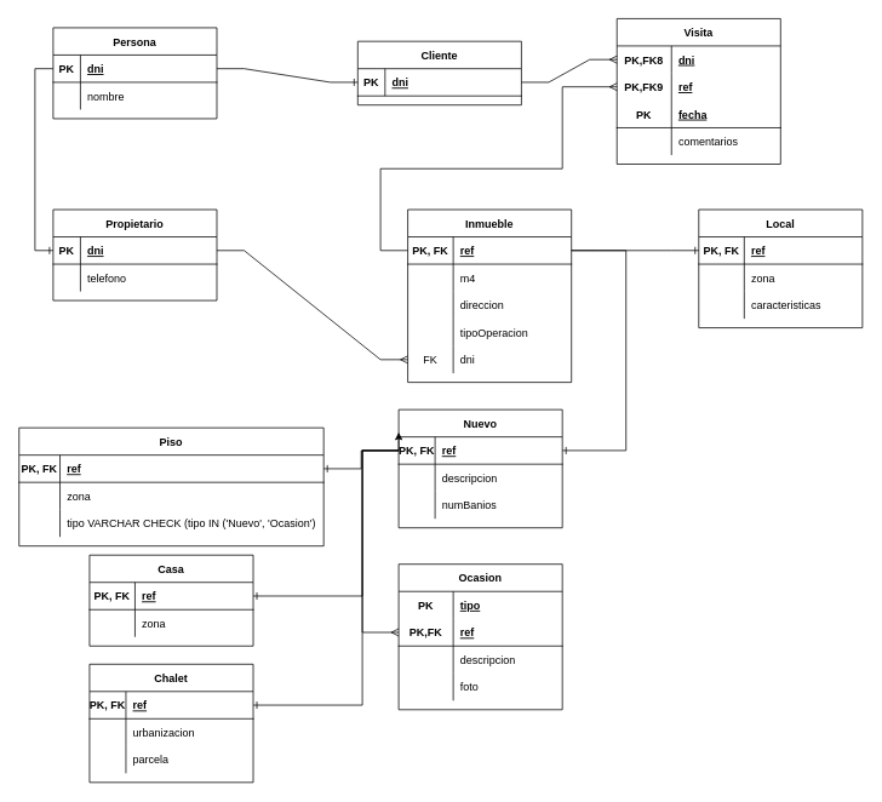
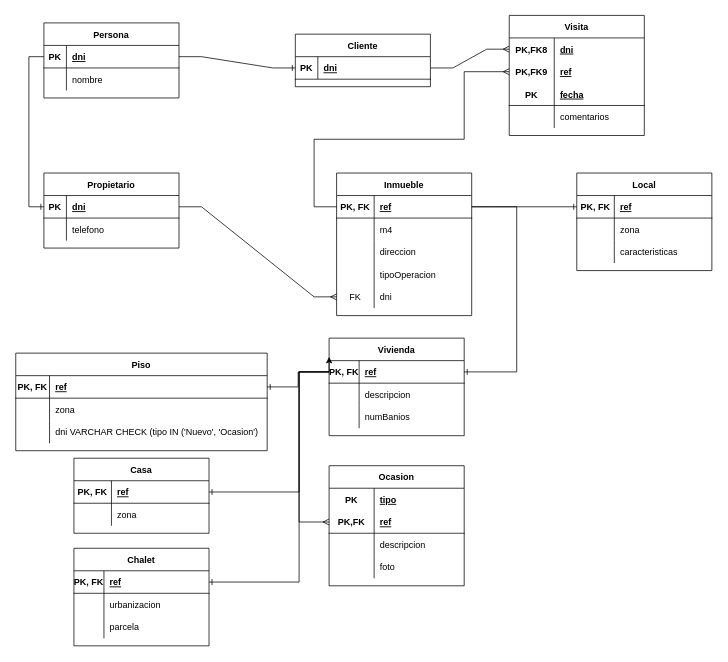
- <mxCell id="33" value="Nuevo" style="shape=table;startSize=30;container=1;collapsible=1;childLayout=tableLayout;fixedRows=1;rowLines=0;fontStyle=1;align=center;resizeLast=1;" vertex="1" parent="1"><mxGeometry x="438" y="450" width="180" height="130" as="geometry" /></mxCell>
+ <mxCell id="33" value="Vivienda" style="shape=table;startSize=30;container=1;collapsible=1;childLayout=tableLayout;fixedRows=1;rowLines=0;fontStyle=1;align=center;resizeLast=1;" vertex="1" parent="1"><mxGeometry x="438" y="450" width="180" height="130" as="geometry" /></mxCell>
- <mxCell id="100" value="tipo VARCHAR CHECK (tipo IN ('Nuevo', 'Ocasion')" style="shape=partialRectangle;connectable=0;fillColor=none;top=0;left=0;bottom=0;right=0;align=left;spacingLeft=6;overflow=hidden;" vertex="1" parent="98"><mxGeometry x="45" width="290" height="30" as="geometry"><mxRectangle width="290" height="30" as="alternateBounds" /></mxGeometry></mxCell>
+ <mxCell id="100" value="dni VARCHAR CHECK (tipo IN ('Nuevo', 'Ocasion')" style="shape=partialRectangle;connectable=0;fillColor=none;top=0;left=0;bottom=0;right=0;align=left;spacingLeft=6;overflow=hidden;" vertex="1" parent="98"><mxGeometry x="45" width="290" height="30" as="geometry"><mxRectangle width="290" height="30" as="alternateBounds" /></mxGeometry></mxCell>
